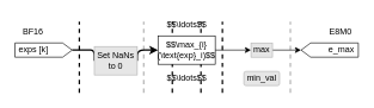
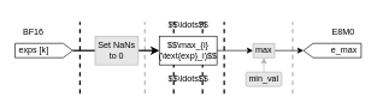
- <mxCell id="14" value="Set NaNs to 0" style="rounded=0;whiteSpace=wrap;html=1;strokeWidth=1;strokeColor=#B3B3B3;fillColor=#E6E6E6;" parent="1" vertex="1"><mxGeometry x="131" y="65" width="60" height="40" as="geometry" /></mxCell>
+ <mxCell id="14" value="Set NaNs to 0" style="rounded=0;whiteSpace=wrap;html=1;strokeWidth=1;strokeColor=#B3B3B3;fillColor=#E6E6E6;" parent="1" vertex="1"><mxGeometry x="131" y="50" width="60" height="40" as="geometry" /></mxCell>
+ <mxCell id="17" style="edgeStyle=orthogonalEdgeStyle;html=1;entryX=0.5;entryY=1;entryDx=0;entryDy=0;strokeColor=#B3B3B3;" parent="1" source="18" target="16" edge="1"><mxGeometry relative="1" as="geometry" /></mxCell>
